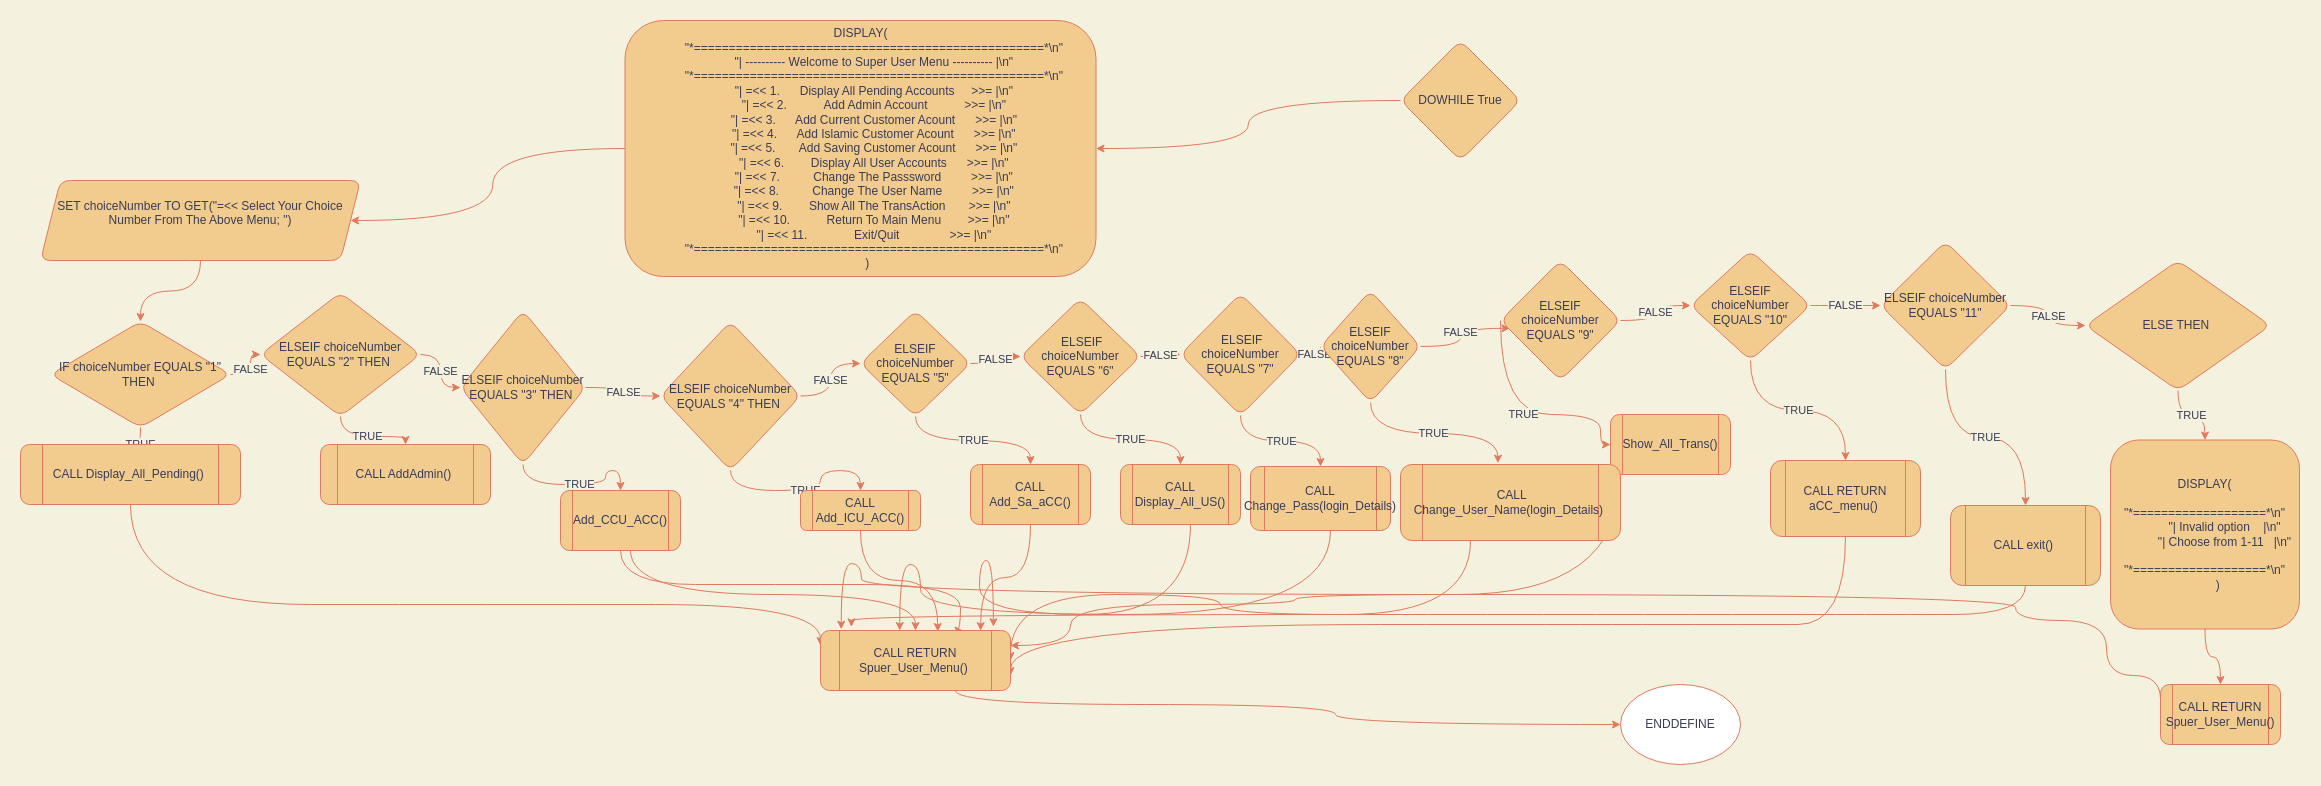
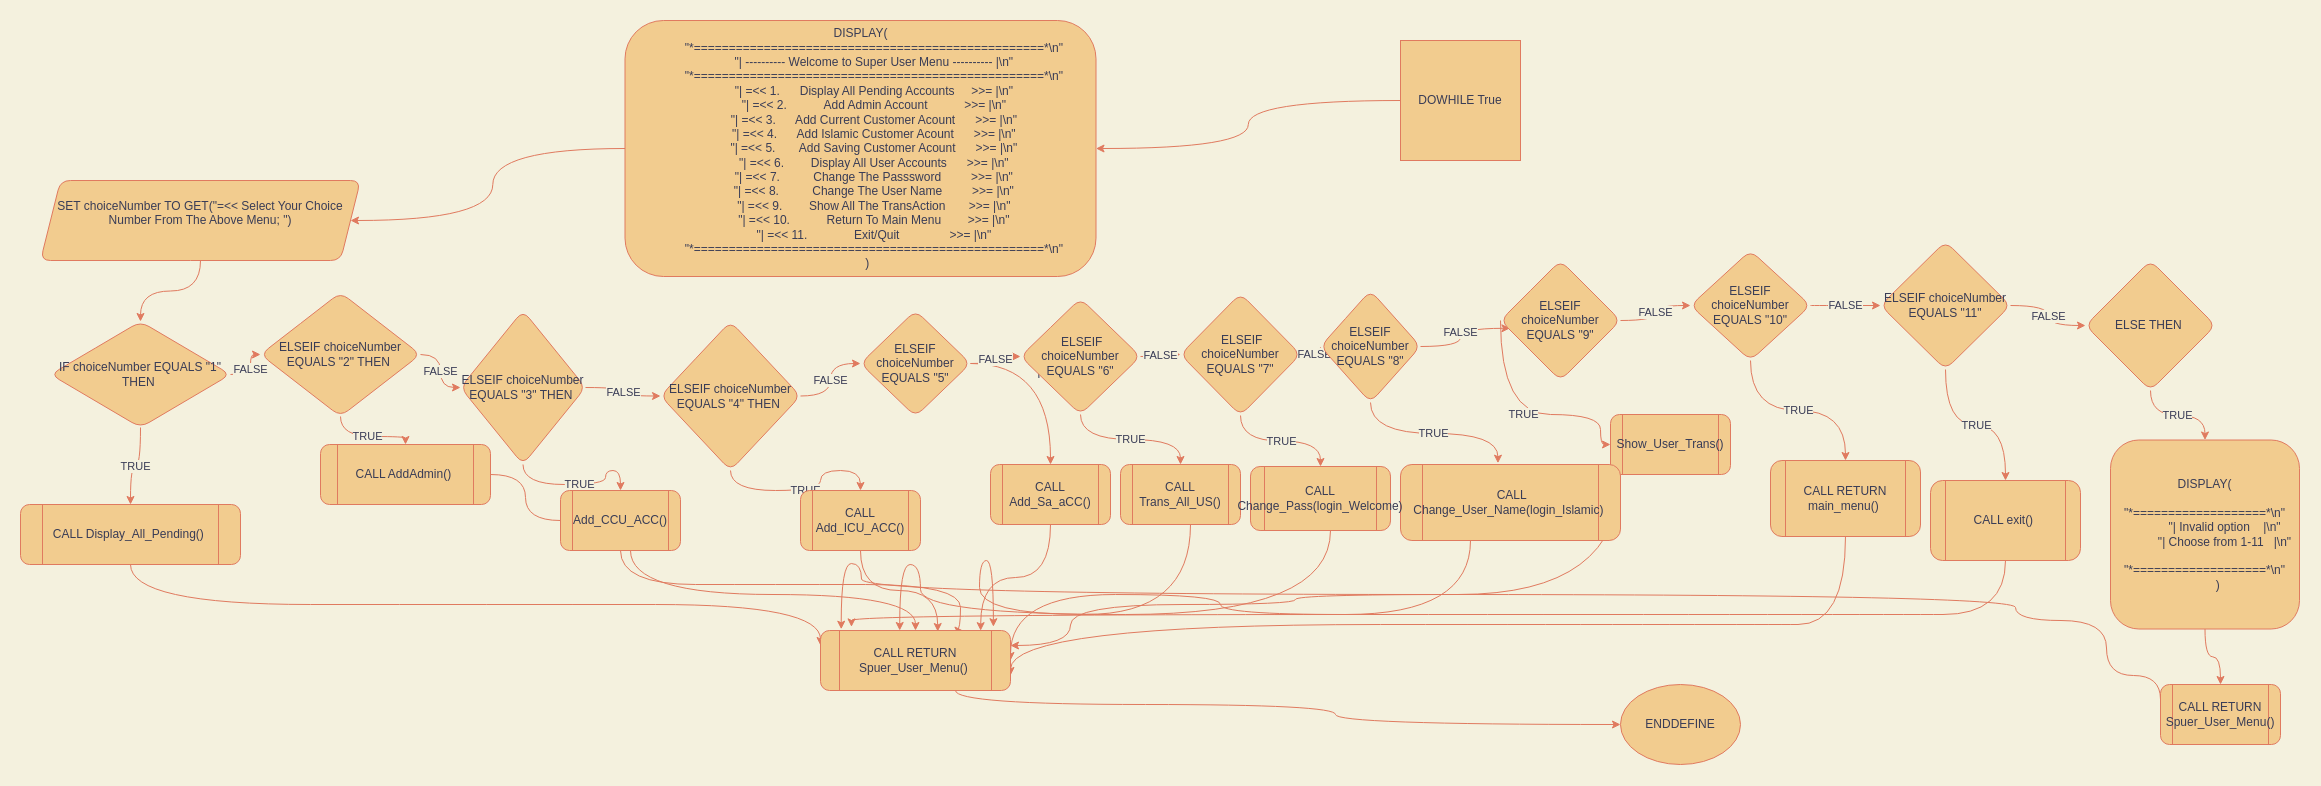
- <mxCell id="3" value="DOWHILE True" style="rhombus;whiteSpace=wrap;html=1;fillColor=#F2CC8F;strokeColor=#E07A5F;fontColor=#393C56;rounded=1;" parent="1" vertex="1"><mxGeometry x="1400" y="40" width="120" height="120" as="geometry" /></mxCell>
+ <mxCell id="3" value="DOWHILE True" style="whiteSpace=wrap;html=1;fillColor=#F2CC8F;strokeColor=#E07A5F;fontColor=#393C56;rounded=0;" parent="1" vertex="1"><mxGeometry x="1400" y="40" width="120" height="120" as="geometry" /></mxCell>
- <mxCell id="39" value="ELSE THEN&amp;nbsp;" style="rhombus;whiteSpace=wrap;html=1;fillColor=#F2CC8F;strokeColor=#E07A5F;fontColor=#393C56;rounded=1;" parent="1" vertex="1"><mxGeometry x="2085" y="260" width="185" height="130" as="geometry" /></mxCell>
+ <mxCell id="39" value="ELSE THEN&amp;nbsp;" style="rhombus;whiteSpace=wrap;html=1;fillColor=#F2CC8F;strokeColor=#E07A5F;fontColor=#393C56;rounded=1;" parent="1" vertex="1"><mxGeometry x="2085" y="260" width="130" height="130" as="geometry" /></mxCell>
- <mxCell id="55" value="Show_All_Trans()" style="shape=process;whiteSpace=wrap;html=1;backgroundOutline=1;fillColor=#F2CC8F;strokeColor=#E07A5F;fontColor=#393C56;rounded=1;" parent="1" vertex="1"><mxGeometry x="1610" y="414" width="120" height="60" as="geometry" /></mxCell>
+ <mxCell id="55" value="Show_User_Trans()" style="shape=process;whiteSpace=wrap;html=1;backgroundOutline=1;fillColor=#F2CC8F;strokeColor=#E07A5F;fontColor=#393C56;rounded=1;" parent="1" vertex="1"><mxGeometry x="1610" y="414" width="120" height="60" as="geometry" /></mxCell>
- <mxCell id="41" value="CALL Display_All_Pending()&amp;nbsp;" style="shape=process;whiteSpace=wrap;html=1;backgroundOutline=1;fillColor=#F2CC8F;strokeColor=#E07A5F;fontColor=#393C56;rounded=1;" parent="1" vertex="1"><mxGeometry x="20" y="444" width="220" height="60" as="geometry" /></mxCell>
+ <mxCell id="41" value="CALL Display_All_Pending()&amp;nbsp;" style="shape=process;whiteSpace=wrap;html=1;backgroundOutline=1;fillColor=#F2CC8F;strokeColor=#E07A5F;fontColor=#393C56;rounded=1;" parent="1" vertex="1"><mxGeometry x="20" y="504" width="220" height="60" as="geometry" /></mxCell>
- <mxCell id="48" value="CALL Add_Sa_aCC()" style="shape=process;whiteSpace=wrap;html=1;backgroundOutline=1;fillColor=#F2CC8F;strokeColor=#E07A5F;fontColor=#393C56;rounded=1;" parent="1" vertex="1"><mxGeometry x="970" y="464" width="120" height="60" as="geometry" /></mxCell>
+ <mxCell id="48" value="CALL Add_Sa_aCC()" style="shape=process;whiteSpace=wrap;html=1;backgroundOutline=1;fillColor=#F2CC8F;strokeColor=#E07A5F;fontColor=#393C56;rounded=1;" parent="1" vertex="1"><mxGeometry x="990" y="464" width="120" height="60" as="geometry" /></mxCell>
- <mxCell id="50" value="CALL Display_All_US()" style="shape=process;whiteSpace=wrap;html=1;backgroundOutline=1;fillColor=#F2CC8F;strokeColor=#E07A5F;fontColor=#393C56;rounded=1;" parent="1" vertex="1"><mxGeometry x="1120" y="464" width="120" height="60" as="geometry" /></mxCell>
+ <mxCell id="50" value="CALL Trans_All_US()" style="shape=process;whiteSpace=wrap;html=1;backgroundOutline=1;fillColor=#F2CC8F;strokeColor=#E07A5F;fontColor=#393C56;rounded=1;" parent="1" vertex="1"><mxGeometry x="1120" y="464" width="120" height="60" as="geometry" /></mxCell>
+ <mxCell id="69" value="" style="edgeStyle=orthogonalEdgeStyle;orthogonalLoop=1;jettySize=auto;html=1;endArrow=none;strokeColor=#E07A5F;fontColor=#393C56;labelBackgroundColor=#F4F1DE;curved=1;" parent="1" source="43" target="68" edge="1"><mxGeometry relative="1" as="geometry"><mxPoint x="490" y="474" as="sourcePoint" /><mxPoint x="880" y="594" as="targetPoint" /><Array as="points" /></mxGeometry></mxCell>
- <mxCell id="59" value="CALL Change_Pass(login_Details)" style="shape=process;whiteSpace=wrap;html=1;backgroundOutline=1;fillColor=#F2CC8F;strokeColor=#E07A5F;fontColor=#393C56;rounded=1;" parent="1" vertex="1"><mxGeometry x="1250" y="466" width="140" height="64" as="geometry" /></mxCell>
+ <mxCell id="59" value="CALL Change_Pass(login_Welcome)" style="shape=process;whiteSpace=wrap;html=1;backgroundOutline=1;fillColor=#F2CC8F;strokeColor=#E07A5F;fontColor=#393C56;rounded=1;" parent="1" vertex="1"><mxGeometry x="1250" y="466" width="140" height="64" as="geometry" /></mxCell>
- <mxCell id="64" value="CALL RETURN aCC_menu()&amp;nbsp;" style="shape=process;whiteSpace=wrap;html=1;backgroundOutline=1;fillColor=#F2CC8F;strokeColor=#E07A5F;fontColor=#393C56;rounded=1;" parent="1" vertex="1"><mxGeometry x="1770" y="460" width="150" height="76" as="geometry" /></mxCell>
+ <mxCell id="64" value="CALL RETURN main_menu()&amp;nbsp;" style="shape=process;whiteSpace=wrap;html=1;backgroundOutline=1;fillColor=#F2CC8F;strokeColor=#E07A5F;fontColor=#393C56;rounded=1;" parent="1" vertex="1"><mxGeometry x="1770" y="460" width="150" height="76" as="geometry" /></mxCell>
- <mxCell id="57" value="&amp;nbsp;CALL Change_User_Name(login_Details)&amp;nbsp;" style="shape=process;whiteSpace=wrap;html=1;backgroundOutline=1;fillColor=#F2CC8F;strokeColor=#E07A5F;fontColor=#393C56;rounded=1;" parent="1" vertex="1"><mxGeometry x="1400" y="464" width="220" height="76" as="geometry" /></mxCell>
+ <mxCell id="57" value="&amp;nbsp;CALL Change_User_Name(login_Islamic)&amp;nbsp;" style="shape=process;whiteSpace=wrap;html=1;backgroundOutline=1;fillColor=#F2CC8F;strokeColor=#E07A5F;fontColor=#393C56;rounded=1;" parent="1" vertex="1"><mxGeometry x="1400" y="464" width="220" height="76" as="geometry" /></mxCell>
- <mxCell id="46" value="CALL Add_ICU_ACC()" style="shape=process;whiteSpace=wrap;html=1;backgroundOutline=1;fillColor=#F2CC8F;strokeColor=#E07A5F;fontColor=#393C56;rounded=1;" parent="1" vertex="1"><mxGeometry x="800" y="490" width="120" height="40" as="geometry" /></mxCell>
+ <mxCell id="46" value="CALL Add_ICU_ACC()" style="shape=process;whiteSpace=wrap;html=1;backgroundOutline=1;fillColor=#F2CC8F;strokeColor=#E07A5F;fontColor=#393C56;rounded=1;" parent="1" vertex="1"><mxGeometry x="800" y="490" width="120" height="60" as="geometry" /></mxCell>
- <mxCell id="53" value="CALL exit()&amp;nbsp;" style="shape=process;whiteSpace=wrap;html=1;backgroundOutline=1;fillColor=#F2CC8F;strokeColor=#E07A5F;fontColor=#393C56;rounded=1;" parent="1" vertex="1"><mxGeometry x="1950" y="505" width="150" height="80" as="geometry" /></mxCell>
+ <mxCell id="53" value="CALL exit()&amp;nbsp;" style="shape=process;whiteSpace=wrap;html=1;backgroundOutline=1;fillColor=#F2CC8F;strokeColor=#E07A5F;fontColor=#393C56;rounded=1;" parent="1" vertex="1"><mxGeometry x="1930" y="480" width="150" height="80" as="geometry" /></mxCell>
- <mxCell id="67" value="ENDDEFINE" style="ellipse;whiteSpace=wrap;html=1;fillColor=#ffffff;strokeColor=#E07A5F;fontColor=#393C56;rounded=1;" parent="1" vertex="1"><mxGeometry x="1620" y="684" width="120" height="80" as="geometry" /></mxCell>
+ <mxCell id="67" value="ENDDEFINE" style="ellipse;whiteSpace=wrap;html=1;fillColor=#F2CC8F;strokeColor=#E07A5F;fontColor=#393C56;rounded=1;" parent="1" vertex="1"><mxGeometry x="1620" y="684" width="120" height="80" as="geometry" /></mxCell>
